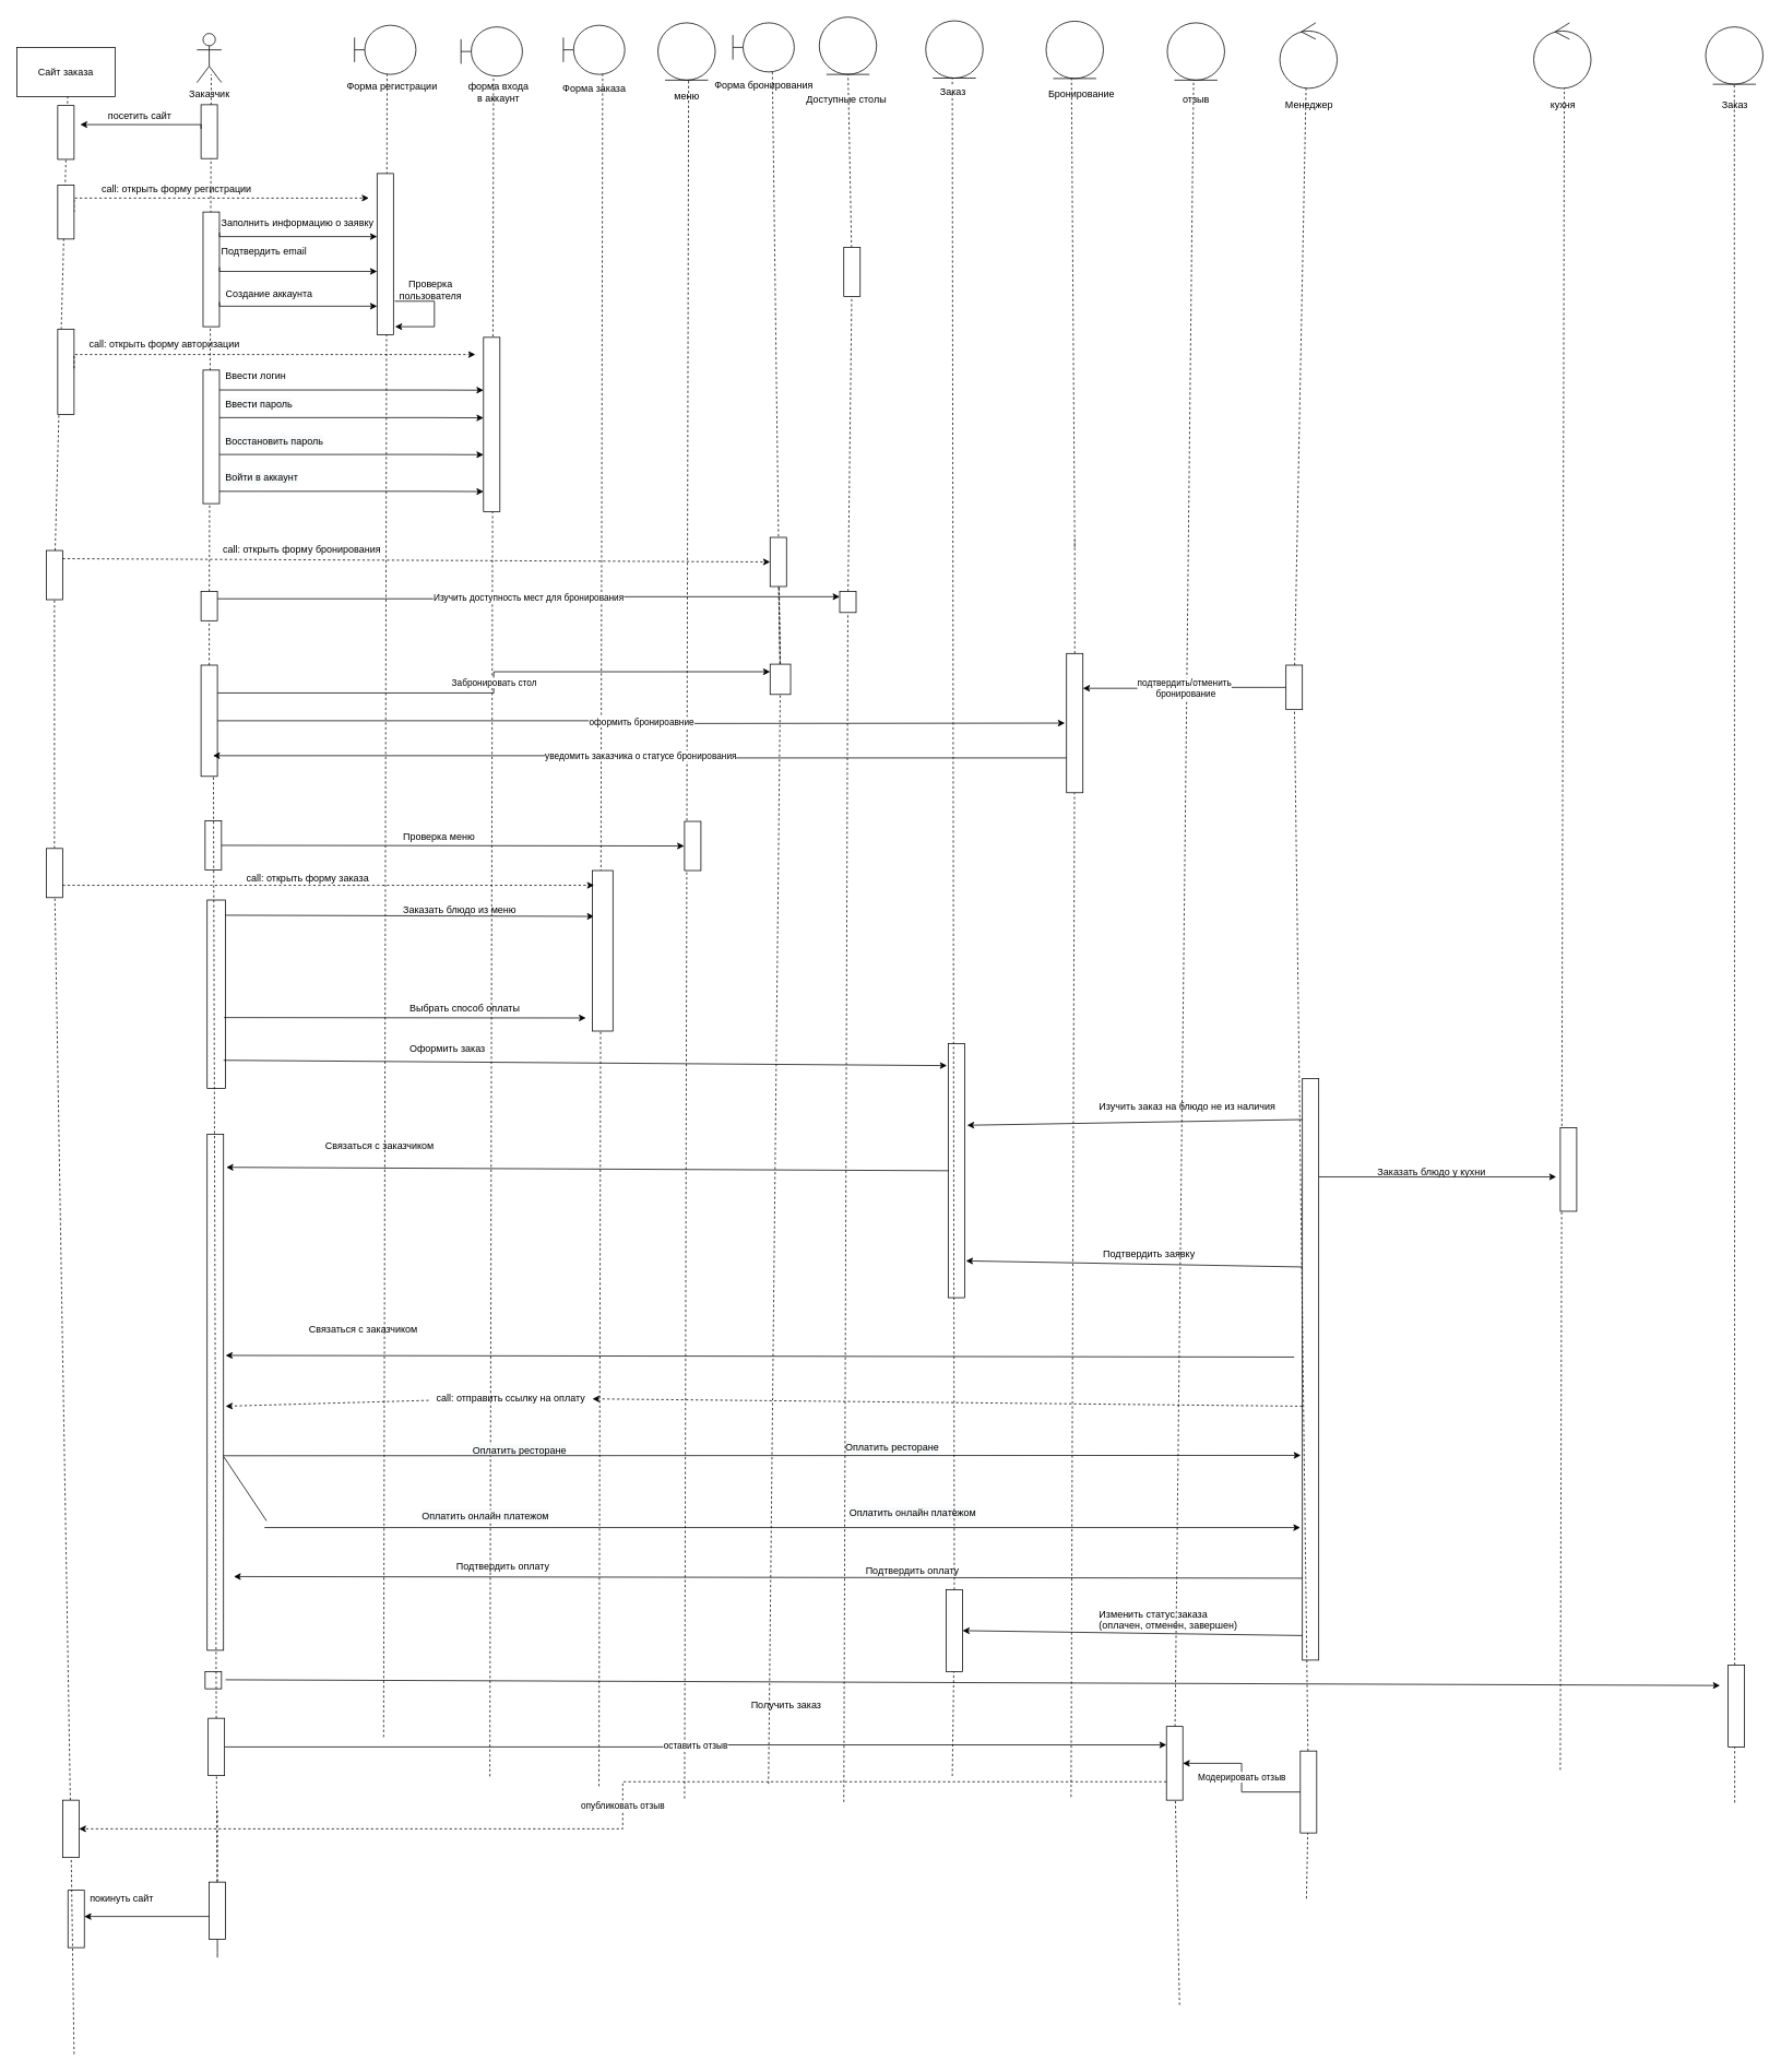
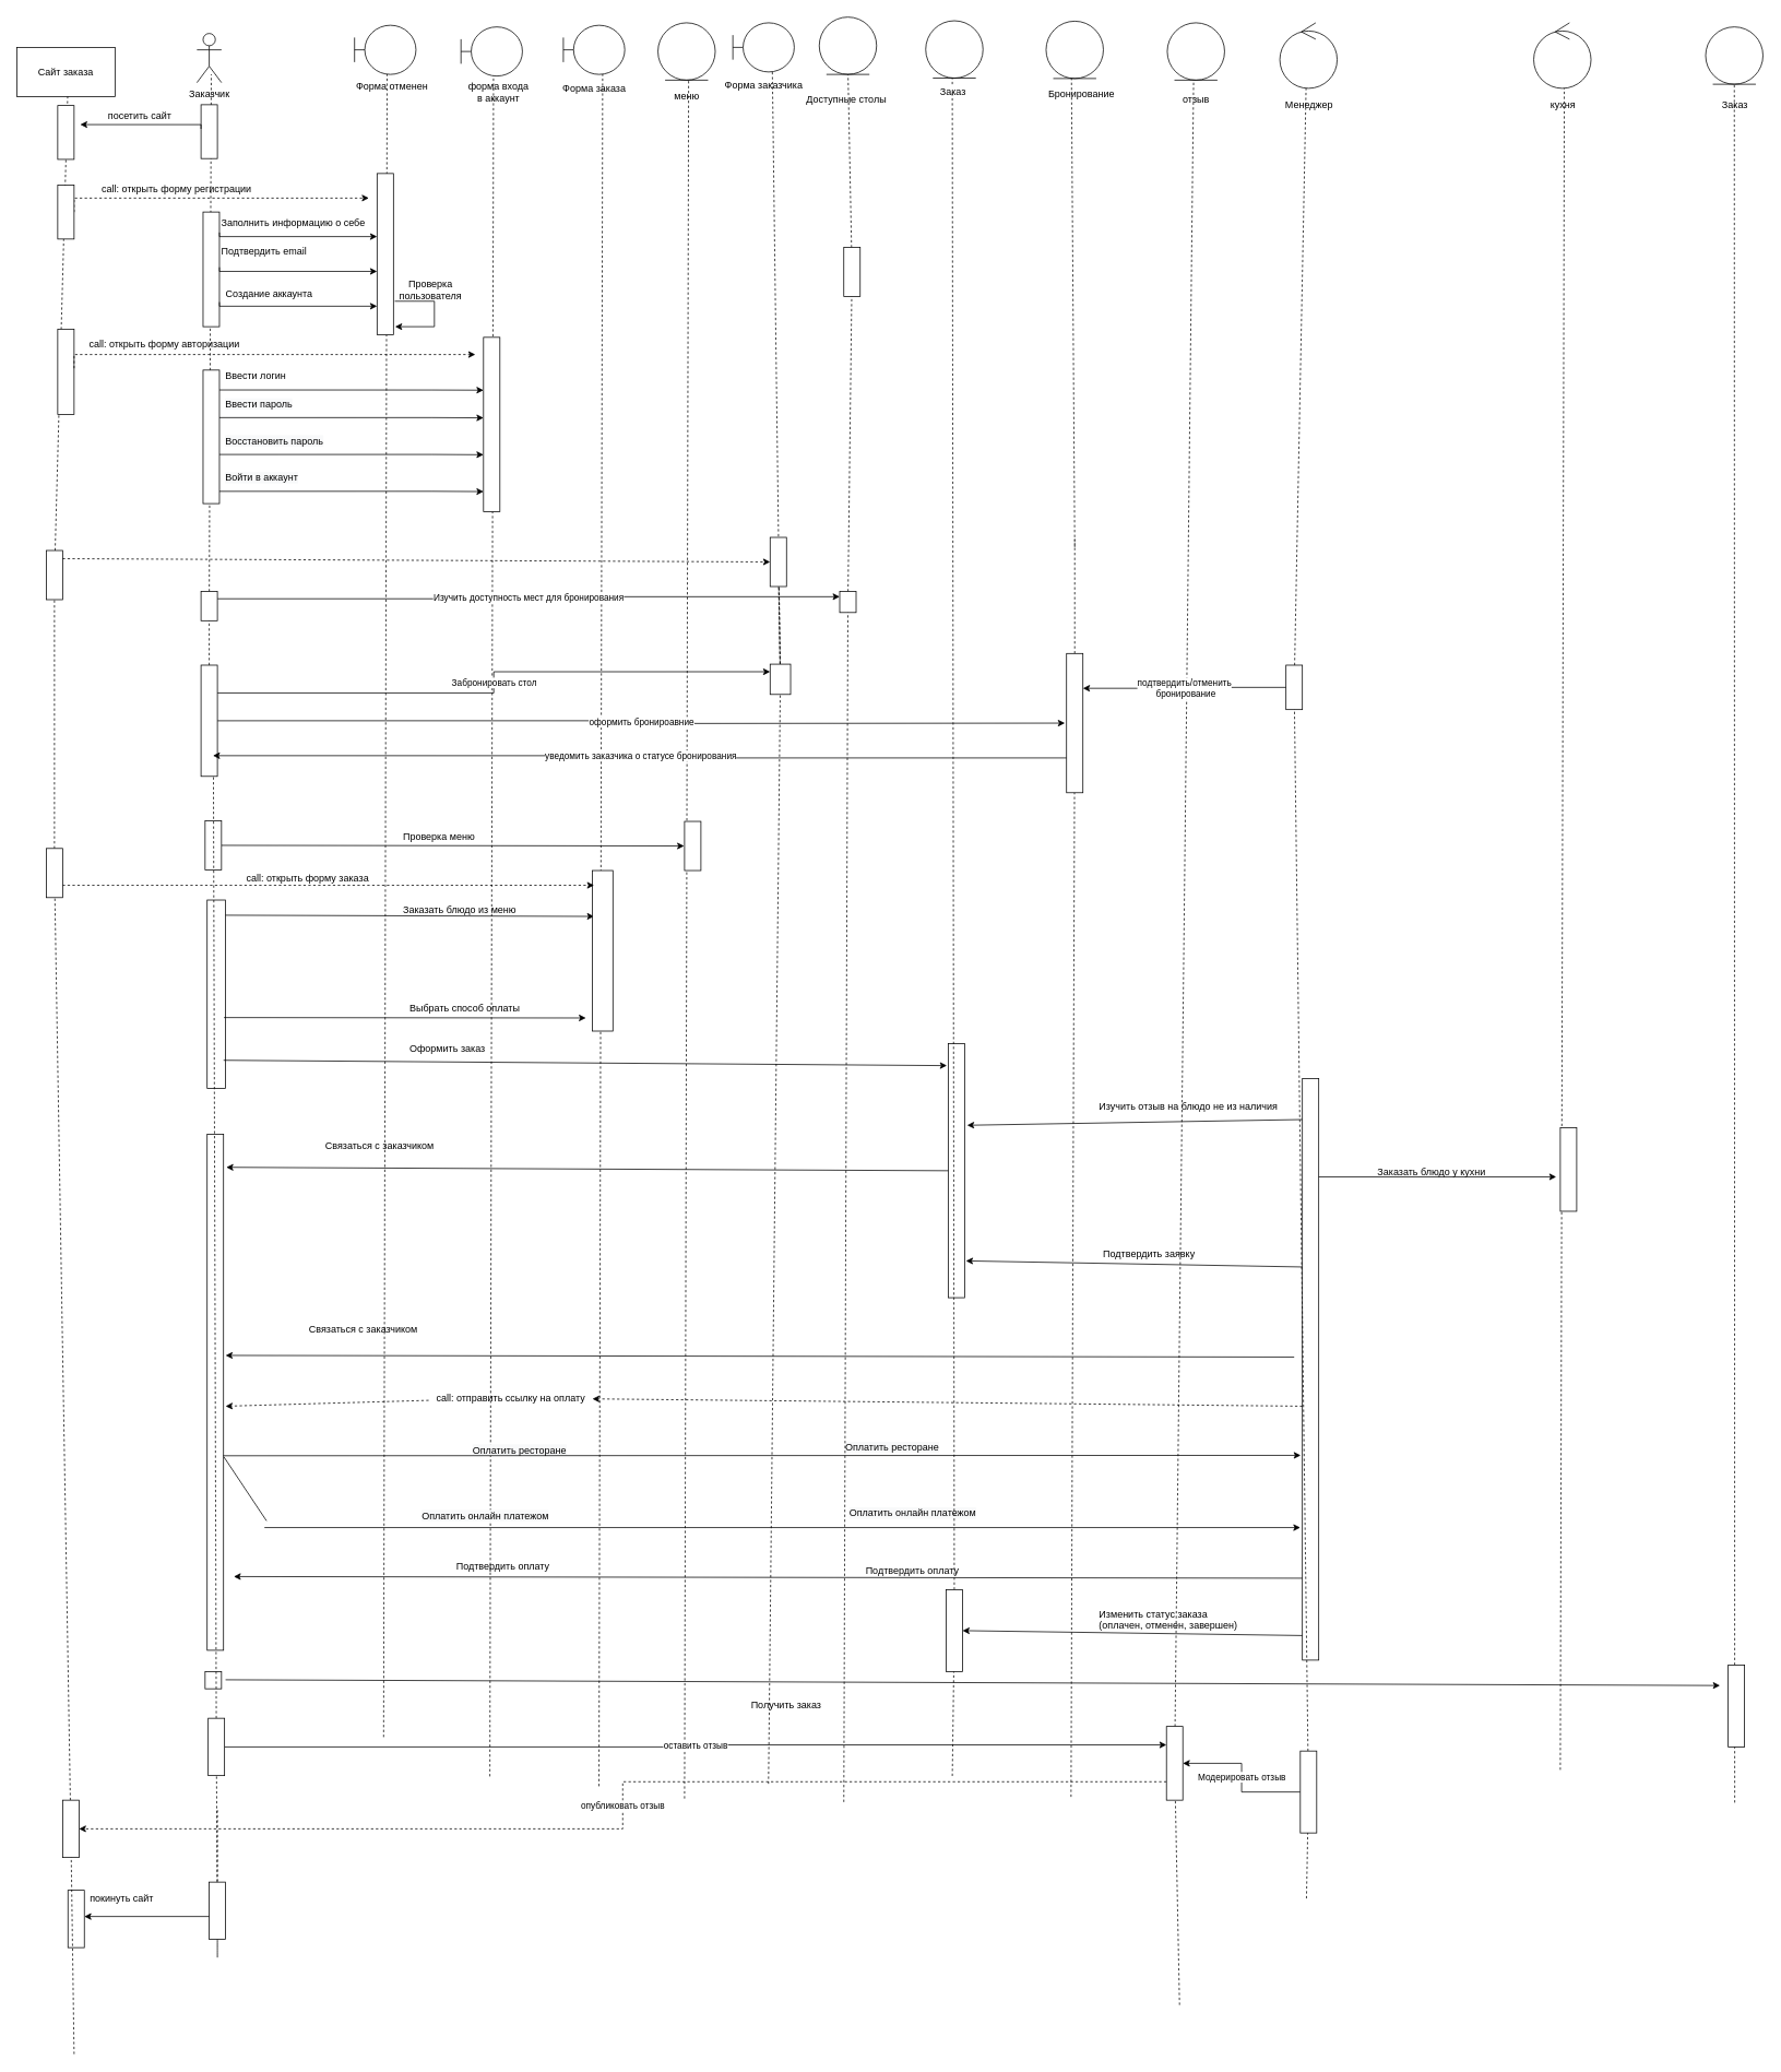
- <mxCell id="109" value="Форма бронирования" style="text;html=1;align=center;verticalAlign=middle;resizable=0;points=[];autosize=1;strokeColor=none;fillColor=none;" vertex="1" parent="1"><mxGeometry x="862" y="89" width="140" height="30" as="geometry" /></mxCell>
+ <mxCell id="109" value="Форма заказчика" style="text;html=1;align=center;verticalAlign=middle;resizable=0;points=[];autosize=1;strokeColor=none;fillColor=none;" vertex="1" parent="1"><mxGeometry x="862" y="89" width="140" height="30" as="geometry" /></mxCell>
- <mxCell id="79" value="Форма регистрации" style="text;html=1;align=center;verticalAlign=middle;resizable=0;points=[];autosize=1;strokeColor=none;fillColor=none;" parent="1" vertex="1"><mxGeometry x="412.5" y="95" width="130" height="20" as="geometry" /></mxCell>
+ <mxCell id="79" value="Форма отменен" style="text;html=1;align=center;verticalAlign=middle;resizable=0;points=[];autosize=1;strokeColor=none;fillColor=none;" parent="1" vertex="1"><mxGeometry x="412.5" y="95" width="130" height="20" as="geometry" /></mxCell>
- <mxCell id="65" value="&lt;span style=&quot;text-align: center&quot;&gt;Заполнить информацию о заявку&lt;/span&gt;" style="text;whiteSpace=wrap;html=1;" parent="1" vertex="1"><mxGeometry x="267.5" y="258" width="240" height="30" as="geometry" /></mxCell>
+ <mxCell id="65" value="&lt;span style=&quot;text-align: center&quot;&gt;Заполнить информацию о себе&lt;/span&gt;" style="text;whiteSpace=wrap;html=1;" parent="1" vertex="1"><mxGeometry x="267.5" y="258" width="240" height="30" as="geometry" /></mxCell>
- <mxCell id="146" value="call: открыть форму бронирования" style="text;html=1;align=center;verticalAlign=middle;resizable=0;points=[];autosize=1;strokeColor=none;fillColor=none;" vertex="1" parent="1"><mxGeometry x="257.5" y="656.25" width="220" height="30" as="geometry" /></mxCell>
- <mxCell id="22" value="Изучить заказ на блюдо не из наличия" style="text;whiteSpace=wrap;html=1;" parent="1" vertex="1"><mxGeometry x="1340" y="1336" width="240" height="30" as="geometry" /></mxCell>
+ <mxCell id="22" value="Изучить отзыв на блюдо не из наличия" style="text;whiteSpace=wrap;html=1;" parent="1" vertex="1"><mxGeometry x="1340" y="1336" width="240" height="30" as="geometry" /></mxCell>
